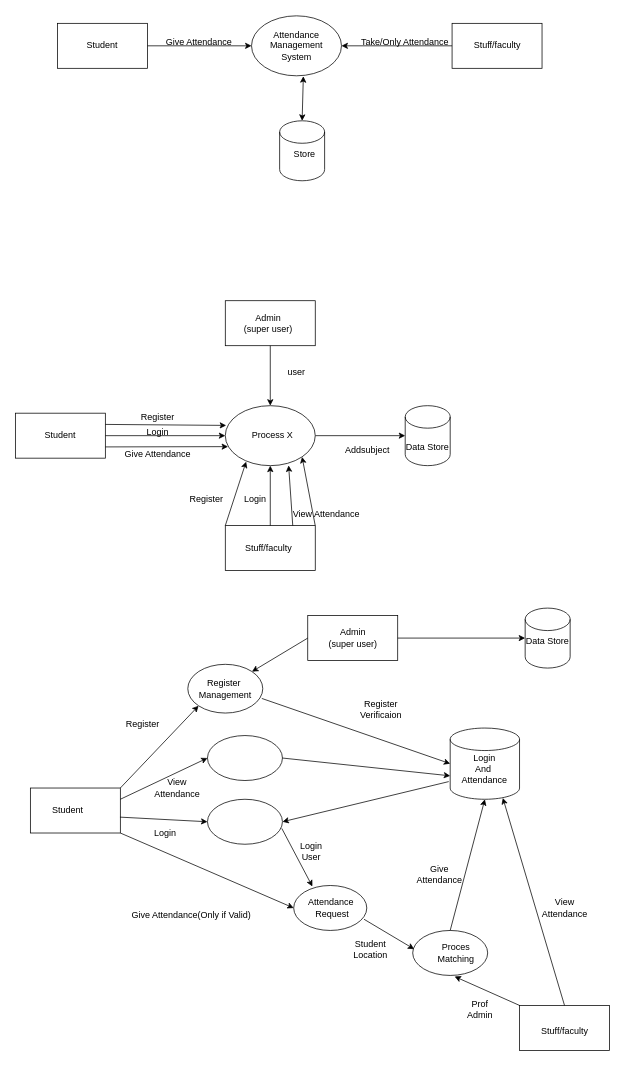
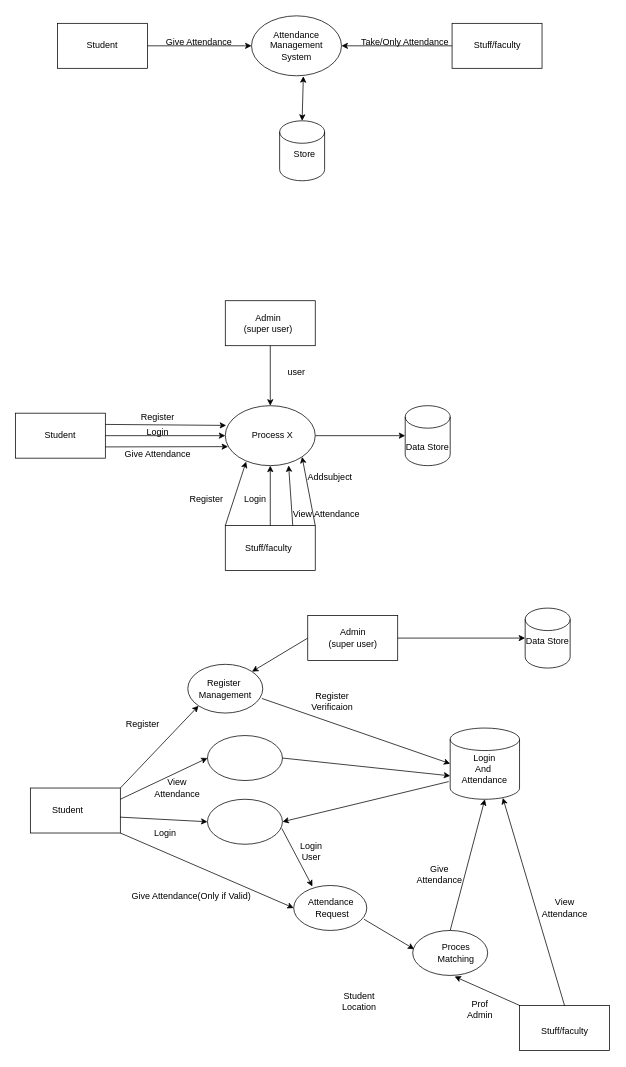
- <mxCell id="19" value="Addsubject" style="text;html=1;strokeColor=none;fillColor=none;align=center;verticalAlign=middle;whiteSpace=wrap;rounded=0;" vertex="1" parent="1"><mxGeometry x="460" y="585" width="60" height="30" as="geometry" /></mxCell>
+ <mxCell id="19" value="Addsubject" style="text;html=1;strokeColor=none;fillColor=none;align=center;verticalAlign=middle;whiteSpace=wrap;rounded=0;" vertex="1" parent="1"><mxGeometry x="410" y="620" width="60" height="30" as="geometry" /></mxCell>
- <mxCell id="33" value="Register Verificaion" style="text;html=1;strokeColor=none;fillColor=none;align=center;verticalAlign=middle;whiteSpace=wrap;rounded=0;" vertex="1" parent="1"><mxGeometry x="477.5" y="930" width="60" height="30" as="geometry" /></mxCell>
+ <mxCell id="33" value="Register Verificaion" style="text;html=1;strokeColor=none;fillColor=none;align=center;verticalAlign=middle;whiteSpace=wrap;rounded=0;" vertex="1" parent="1"><mxGeometry x="412.5" y="920" width="60" height="30" as="geometry" /></mxCell>
- <mxCell id="48" value="Give Attendance(Only if Valid)" style="text;html=1;strokeColor=none;fillColor=none;align=center;verticalAlign=middle;whiteSpace=wrap;rounded=0;" vertex="1" parent="1"><mxGeometry x="170" y="1205" width="170" height="30" as="geometry" /></mxCell>
+ <mxCell id="48" value="Give Attendance(Only if Valid)" style="text;html=1;strokeColor=none;fillColor=none;align=center;verticalAlign=middle;whiteSpace=wrap;rounded=0;" vertex="1" parent="1"><mxGeometry x="170" y="1180" width="170" height="30" as="geometry" /></mxCell>
- <mxCell id="65" value="Student Location" style="text;html=1;strokeColor=none;fillColor=none;align=center;verticalAlign=middle;whiteSpace=wrap;rounded=0;" vertex="1" parent="1"><mxGeometry x="463.75" y="1250" width="60" height="30" as="geometry" /></mxCell>
+ <mxCell id="65" value="Student Location" style="text;html=1;strokeColor=none;fillColor=none;align=center;verticalAlign=middle;whiteSpace=wrap;rounded=0;" vertex="1" parent="1"><mxGeometry x="448.75" y="1320" width="60" height="30" as="geometry" /></mxCell>
